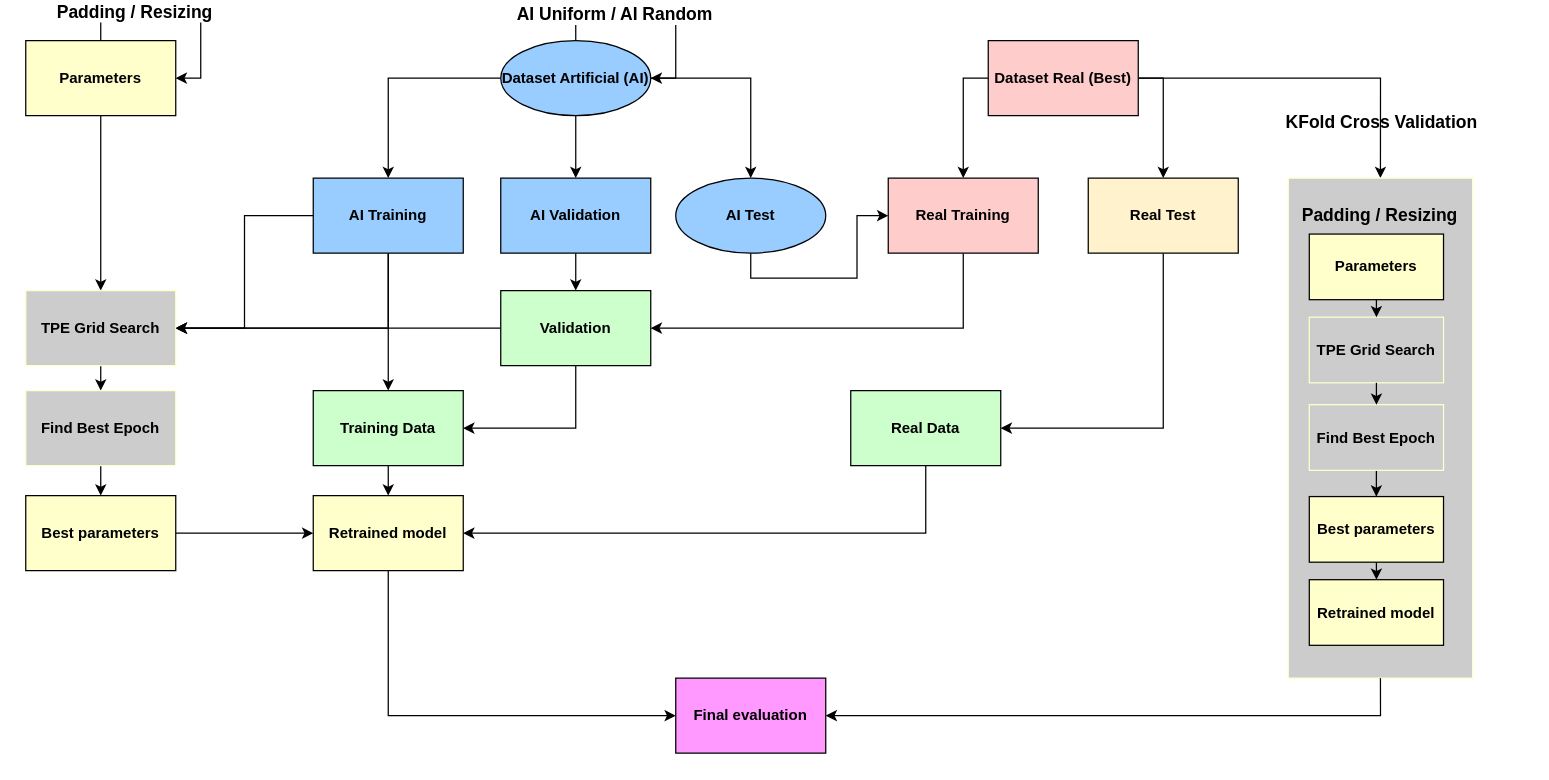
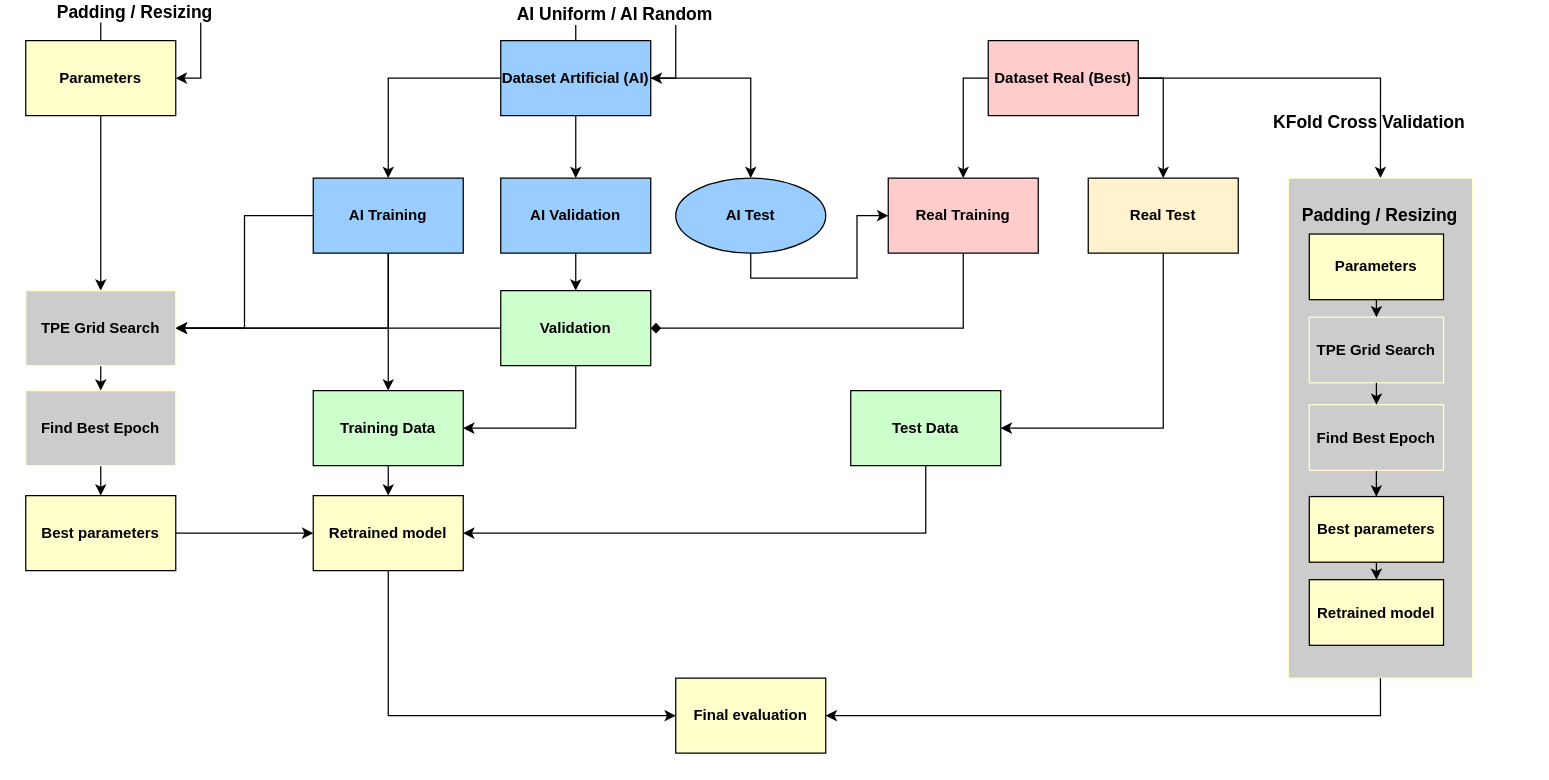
- <mxCell id="5" value="&lt;b&gt;Dataset Artificial (AI)&lt;/b&gt;" style="ellipse;whiteSpace=wrap;html=1;fillColor=#99CCFF;" parent="1" vertex="1"><mxGeometry x="400" y="20" width="120" height="60" as="geometry" /></mxCell>
+ <mxCell id="5" value="&lt;b&gt;Dataset Artificial (AI)&lt;/b&gt;" style="rounded=0;whiteSpace=wrap;html=1;fillColor=#99CCFF;" parent="1" vertex="1"><mxGeometry x="400" y="20" width="120" height="60" as="geometry" /></mxCell>
- <mxCell id="57" value="&lt;b&gt;&lt;font style=&quot;font-size: 14px;&quot;&gt;KFold Cross Validation&lt;/font&gt;&lt;/b&gt;" style="text;html=1;strokeColor=none;fillColor=none;align=center;verticalAlign=middle;whiteSpace=wrap;rounded=0;" vertex="1" parent="1"><mxGeometry x="1020" y="70" width="170" height="30" as="geometry" /></mxCell>
+ <mxCell id="57" value="&lt;b&gt;&lt;font style=&quot;font-size: 14px;&quot;&gt;KFold Cross Validation&lt;/font&gt;&lt;/b&gt;" style="text;html=1;strokeColor=none;fillColor=none;align=center;verticalAlign=middle;whiteSpace=wrap;rounded=0;" vertex="1" parent="1"><mxGeometry x="1010" y="70" width="170" height="30" as="geometry" /></mxCell>
- <mxCell id="18" style="edgeStyle=orthogonalEdgeStyle;rounded=0;orthogonalLoop=1;jettySize=auto;html=1;exitX=0.5;exitY=1;exitDx=0;exitDy=0;entryX=1;entryY=0.5;entryDx=0;entryDy=0;" parent="1" source="19" target="33" edge="1"><mxGeometry relative="1" as="geometry" /></mxCell>
+ <mxCell id="18" style="edgeStyle=orthogonalEdgeStyle;rounded=0;orthogonalLoop=1;jettySize=auto;html=1;exitX=0.5;exitY=1;exitDx=0;exitDy=0;entryX=1;entryY=0.5;entryDx=0;entryDy=0;endArrow=diamond;" parent="1" source="19" target="33" edge="1"><mxGeometry relative="1" as="geometry" /></mxCell>
- <mxCell id="37" value="&lt;b&gt;Real Data&lt;/b&gt;" style="rounded=0;whiteSpace=wrap;html=1;fillColor=#CCFFCC;" parent="1" vertex="1"><mxGeometry x="680" y="300" width="120" height="60" as="geometry" /></mxCell>
+ <mxCell id="37" value="&lt;b&gt;Test Data&lt;/b&gt;" style="rounded=0;whiteSpace=wrap;html=1;fillColor=#CCFFCC;" parent="1" vertex="1"><mxGeometry x="680" y="300" width="120" height="60" as="geometry" /></mxCell>
- <mxCell id="30" value="&lt;b&gt;Final evaluation&lt;/b&gt;" style="rounded=0;whiteSpace=wrap;html=1;fillColor=#FF99FF;" parent="1" vertex="1"><mxGeometry x="540" y="530" width="120" height="60" as="geometry" /></mxCell>
+ <mxCell id="30" value="&lt;b&gt;Final evaluation&lt;/b&gt;" style="rounded=0;whiteSpace=wrap;html=1;fillColor=#ffffcc;" parent="1" vertex="1"><mxGeometry x="540" y="530" width="120" height="60" as="geometry" /></mxCell>
